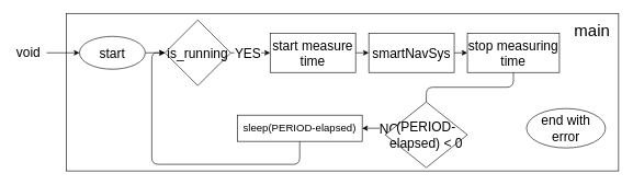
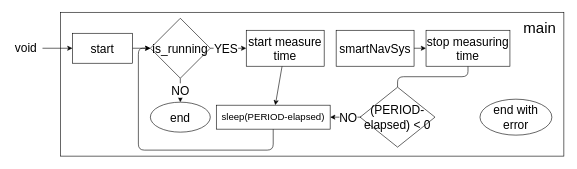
- <mxCell id="18" value="&lt;font style=&quot;font-size: 20px&quot;&gt;start&lt;/font&gt;" style="ellipse;whiteSpace=wrap;html=1;" parent="1" vertex="1"><mxGeometry x="120" y="55" width="100" height="50" as="geometry" /></mxCell>
+ <mxCell id="18" value="&lt;font style=&quot;font-size: 20px&quot;&gt;start&lt;/font&gt;" style="whiteSpace=wrap;html=1;rounded=0;" parent="1" vertex="1"><mxGeometry x="120" y="55" width="100" height="50" as="geometry" /></mxCell>
- <mxCell id="7" style="edgeStyle=none;html=1;" parent="1" source="8" target="10" edge="1"><mxGeometry relative="1" as="geometry" /></mxCell>
+ <mxCell id="7" style="edgeStyle=none;html=1;" parent="1" source="8" target="14" edge="1"><mxGeometry relative="1" as="geometry" /></mxCell>
+ <mxCell id="4" value="NO" style="edgeStyle=none;html=1;fontSize=20;" parent="1" source="6" target="20" edge="1"><mxGeometry relative="1" as="geometry"><mxPoint x="290" y="275" as="targetPoint" /></mxGeometry></mxCell>
+ <mxCell id="20" value="&lt;font style=&quot;font-size: 20px&quot;&gt;end&lt;/font&gt;" style="ellipse;whiteSpace=wrap;html=1;" parent="1" vertex="1"><mxGeometry x="250" y="170" width="100" height="50" as="geometry" /></mxCell>
- <mxCell id="16" value="&lt;font style=&quot;font-size: 20px&quot;&gt;(PERIOD-elapsed) &amp;lt; 0&lt;/font&gt;" style="rhombus;whiteSpace=wrap;html=1;" parent="1" vertex="1"><mxGeometry x="585" y="155" width="125" height="100" as="geometry" /></mxCell>
+ <mxCell id="16" value="&lt;font style=&quot;font-size: 20px&quot;&gt;(PERIOD-elapsed) &amp;lt; 0&lt;/font&gt;" style="rhombus;whiteSpace=wrap;html=1;" parent="1" vertex="1"><mxGeometry x="600" y="145" width="125" height="100" as="geometry" /></mxCell>
